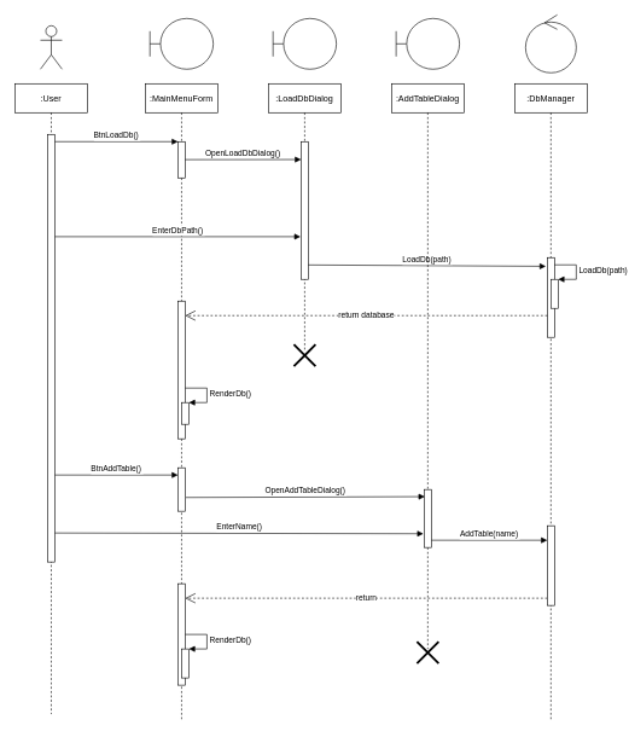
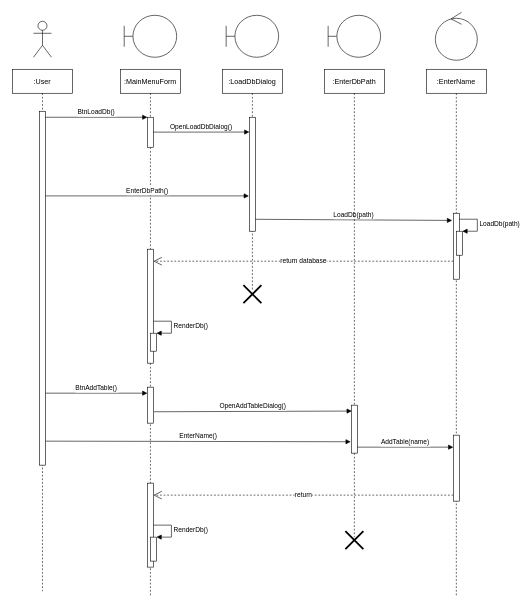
- <mxCell id="32" value=":AddTableDialog" style="shape=umlLifeline;perimeter=lifelinePerimeter;container=1;collapsible=0;recursiveResize=0;rounded=0;shadow=0;strokeWidth=1;" vertex="1" parent="1"><mxGeometry x="540" y="115" width="100" height="780" as="geometry" /></mxCell>
+ <mxCell id="32" value=":EnterDbPath" style="shape=umlLifeline;perimeter=lifelinePerimeter;container=1;collapsible=0;recursiveResize=0;rounded=0;shadow=0;strokeWidth=1;" vertex="1" parent="1"><mxGeometry x="540" y="115" width="100" height="780" as="geometry" /></mxCell>
- <mxCell id="21" value=":DbManager" style="shape=umlLifeline;perimeter=lifelinePerimeter;container=1;collapsible=0;recursiveResize=0;rounded=0;shadow=0;strokeWidth=1;" vertex="1" parent="1"><mxGeometry x="710" y="115" width="100" height="880" as="geometry" /></mxCell>
+ <mxCell id="21" value=":EnterName" style="shape=umlLifeline;perimeter=lifelinePerimeter;container=1;collapsible=0;recursiveResize=0;rounded=0;shadow=0;strokeWidth=1;" vertex="1" parent="1"><mxGeometry x="710" y="115" width="100" height="880" as="geometry" /></mxCell>
